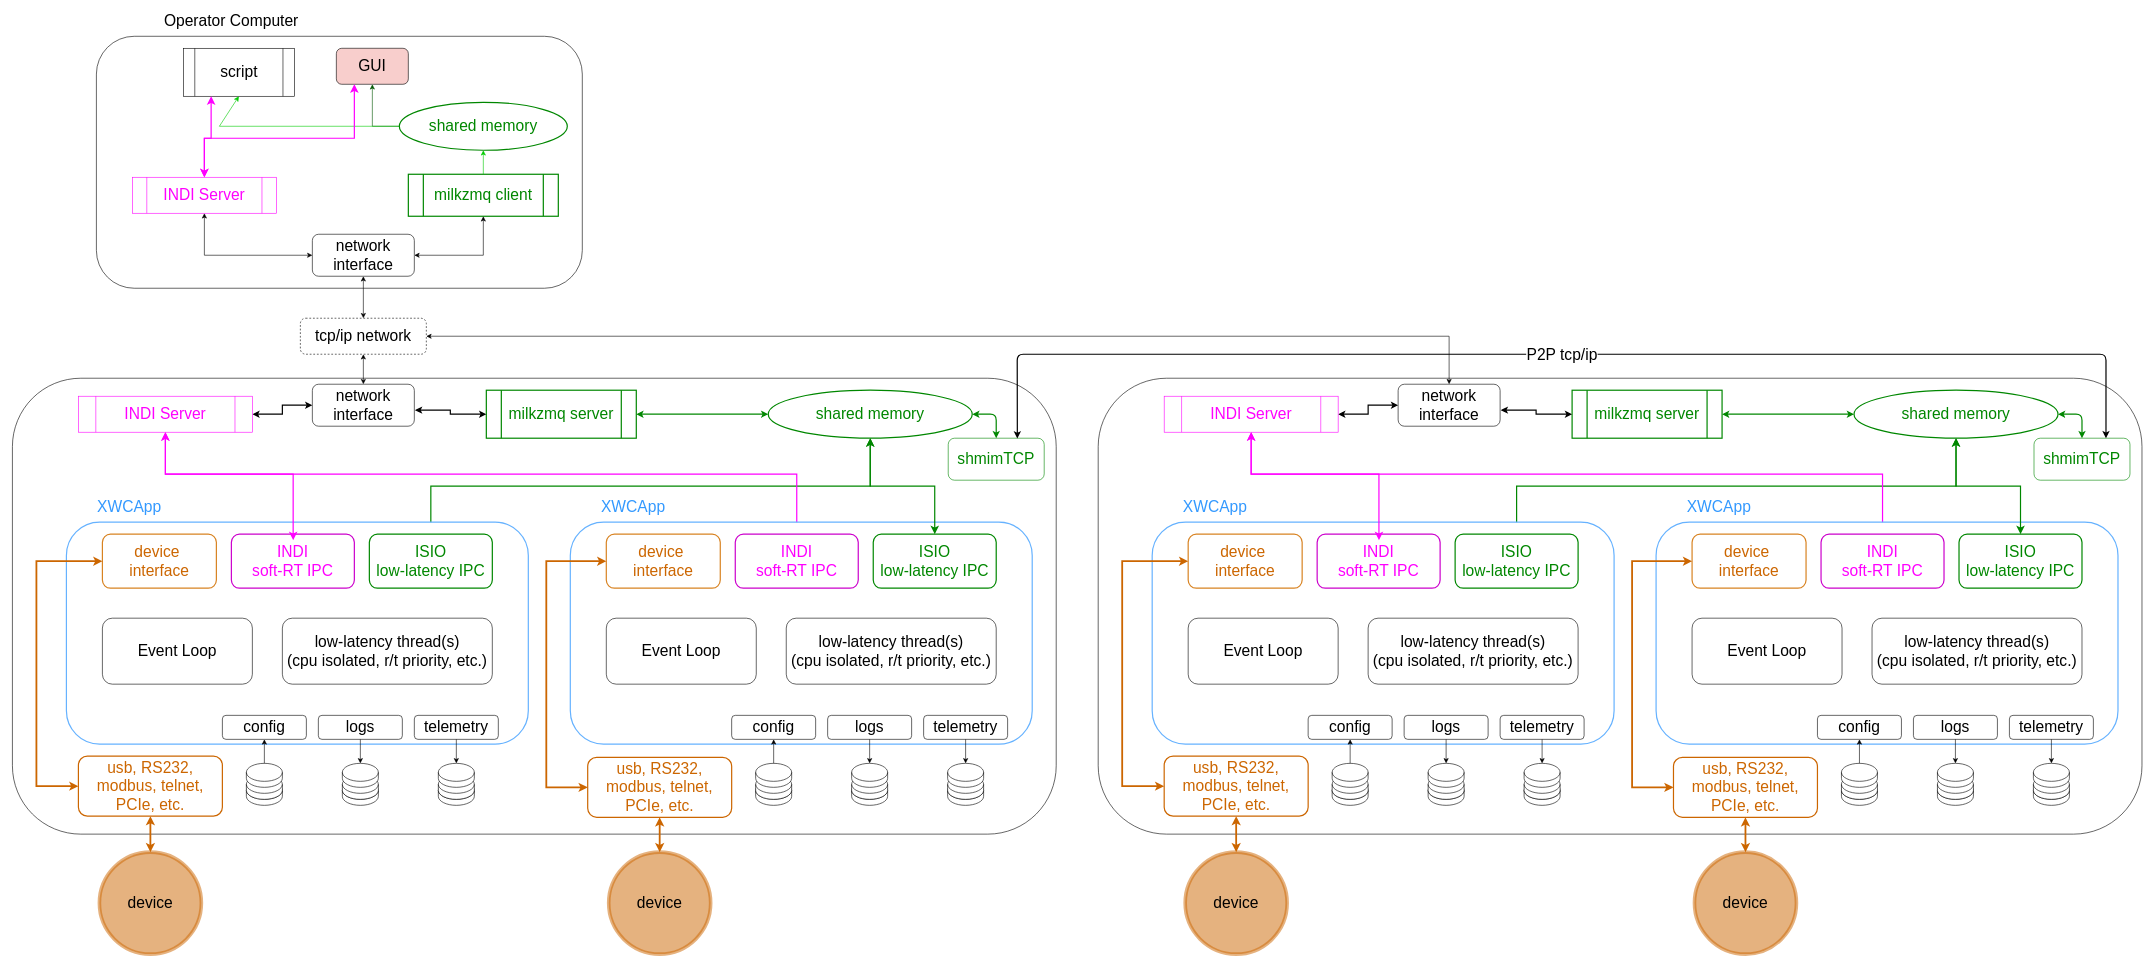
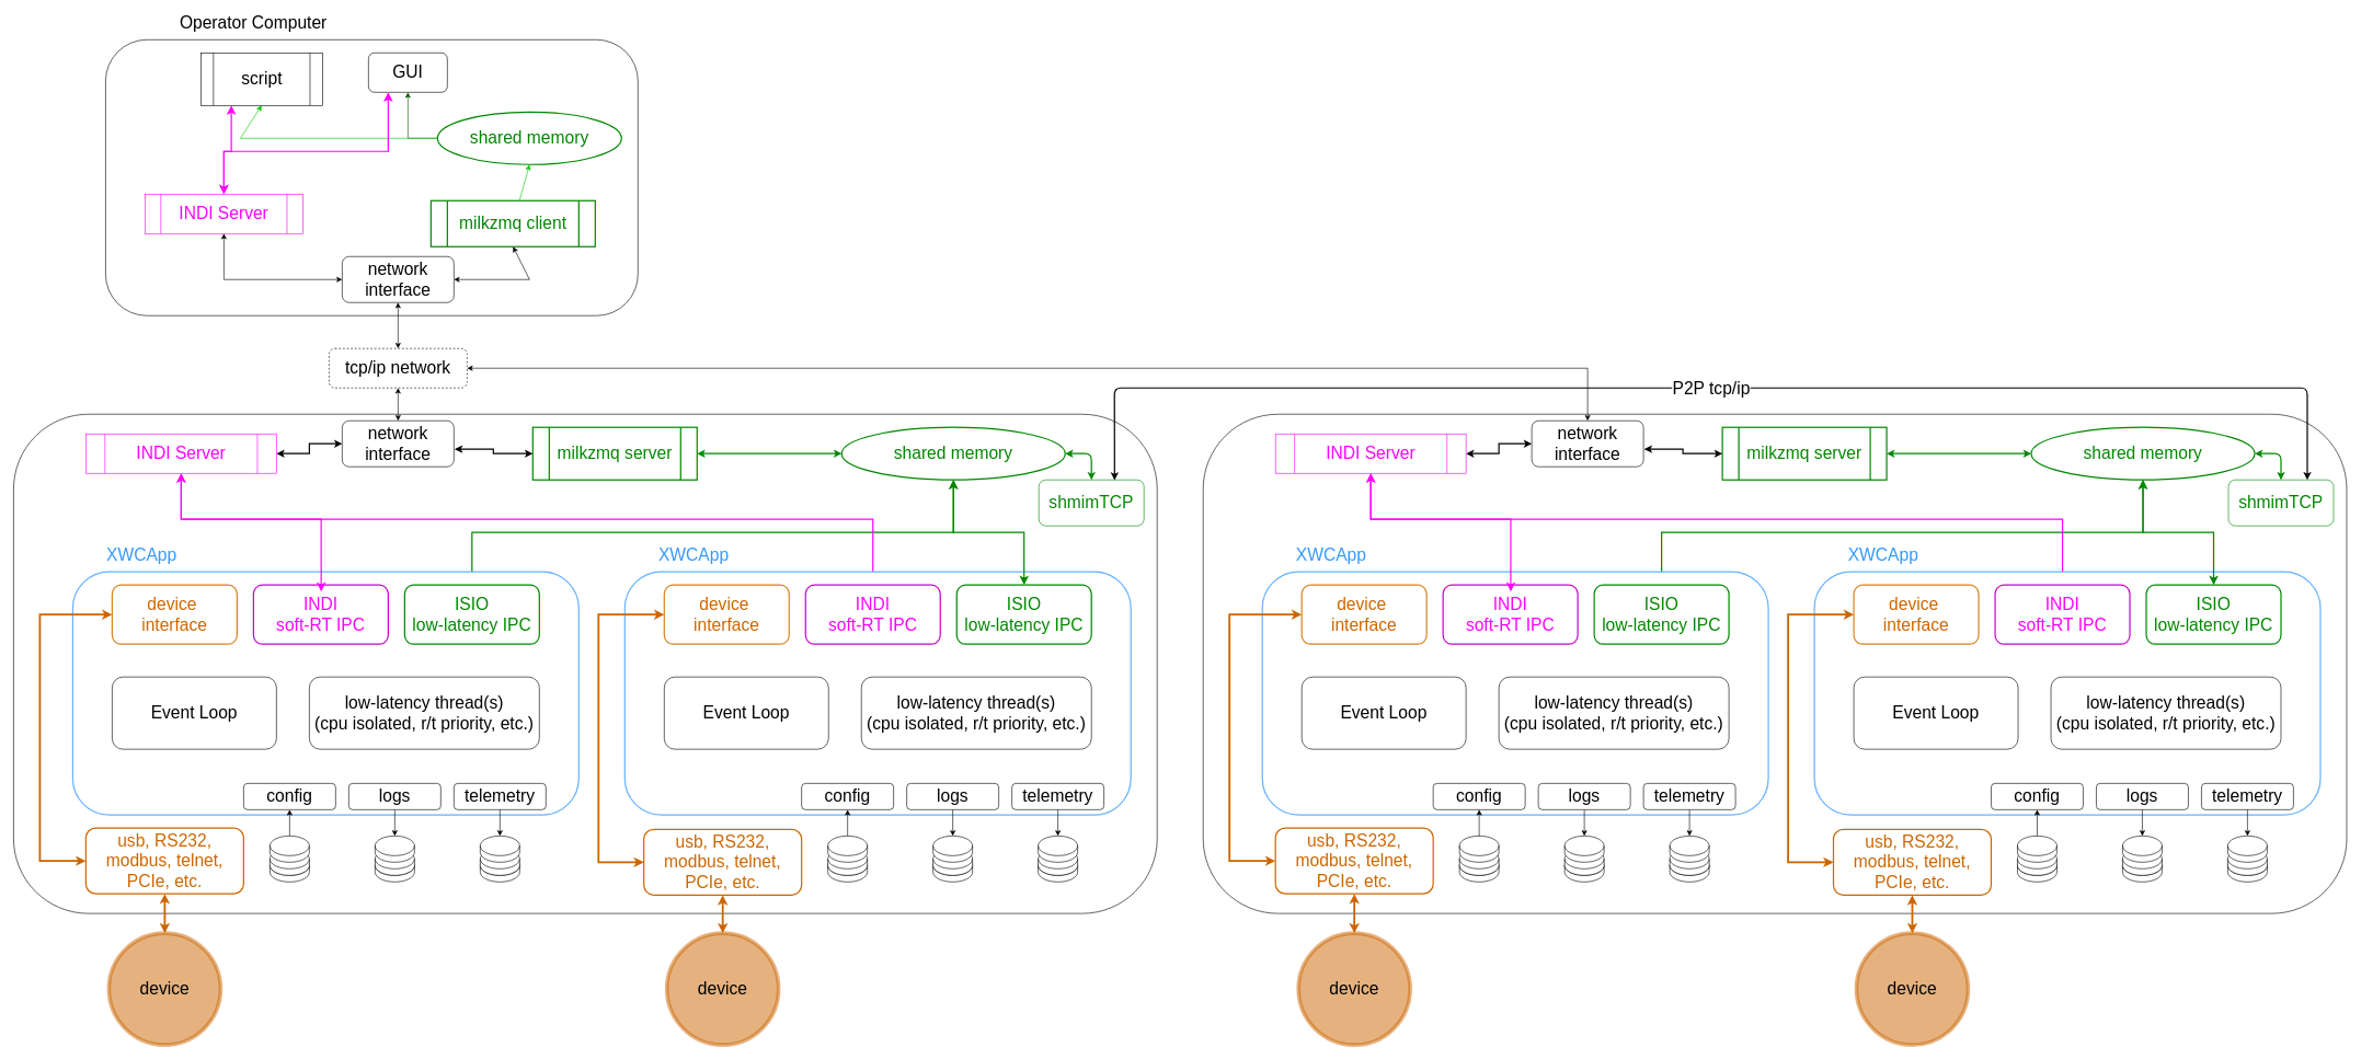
- <mxCell id="80" value="&lt;font style=&quot;font-size: 26px;&quot;&gt;GUI&lt;/font&gt;" style="rounded=1;whiteSpace=wrap;html=1;fillColor=#f8cecc;" parent="1" vertex="1"><mxGeometry x="560" y="80" width="120" height="60" as="geometry" /></mxCell>
+ <mxCell id="80" value="&lt;font style=&quot;font-size: 26px;&quot;&gt;GUI&lt;/font&gt;" style="rounded=1;whiteSpace=wrap;html=1;" parent="1" vertex="1"><mxGeometry x="560" y="80" width="120" height="60" as="geometry" /></mxCell>
- <mxCell id="71" value="&lt;font style=&quot;font-size: 26px;&quot; color=&quot;#008700&quot;&gt;milkzmq client&lt;/font&gt;" style="shape=process;whiteSpace=wrap;html=1;backgroundOutline=1;strokeColor=#008700;strokeWidth=2;" parent="1" vertex="1"><mxGeometry x="680" y="290" width="250" height="70" as="geometry" /></mxCell>
+ <mxCell id="71" value="&lt;font style=&quot;font-size: 26px;&quot; color=&quot;#008700&quot;&gt;milkzmq client&lt;/font&gt;" style="shape=process;whiteSpace=wrap;html=1;backgroundOutline=1;strokeColor=#008700;strokeWidth=2;" parent="1" vertex="1"><mxGeometry x="655" y="305" width="250" height="70" as="geometry" /></mxCell>
